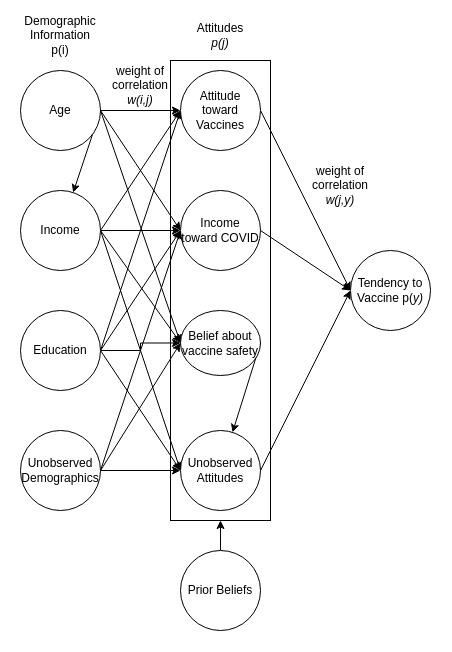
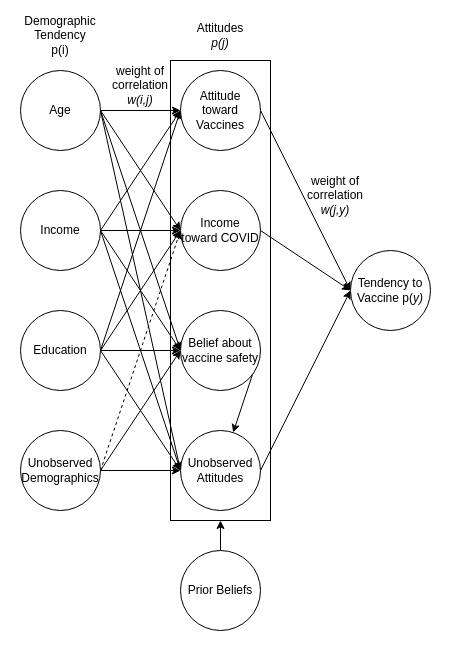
- <mxCell id="25" value="Demographic Information p(i)" style="text;html=1;align=center;verticalAlign=middle;whiteSpace=wrap;rounded=0;" parent="1" vertex="1"><mxGeometry x="30" y="20" width="60" height="30" as="geometry" /></mxCell>
+ <mxCell id="25" value="Demographic Tendency p(i)" style="text;html=1;align=center;verticalAlign=middle;whiteSpace=wrap;rounded=0;" parent="1" vertex="1"><mxGeometry x="30" y="20" width="60" height="30" as="geometry" /></mxCell>
- <mxCell id="11" style="rounded=0;orthogonalLoop=1;jettySize=auto;html=1;exitX=1;exitY=0.5;exitDx=0;exitDy=0;" parent="1" source="12" target="7" edge="1"><mxGeometry relative="1" as="geometry" /></mxCell>
+ <mxCell id="11" style="rounded=0;orthogonalLoop=1;jettySize=auto;html=1;exitX=1;exitY=0.5;exitDx=0;exitDy=0;entryX=0;entryY=0.5;entryDx=0;entryDy=0;" parent="1" source="12" target="32" edge="1"><mxGeometry relative="1" as="geometry" /></mxCell>
- <mxCell id="34" value="weight of correlation &lt;i&gt;w(j,y)&lt;/i&gt;" style="text;html=1;align=center;verticalAlign=middle;whiteSpace=wrap;rounded=0;" parent="1" vertex="1"><mxGeometry x="310" y="170" width="60" height="30" as="geometry" /></mxCell>
+ <mxCell id="34" value="weight of correlation &lt;i&gt;w(j,y)&lt;/i&gt;" style="text;html=1;align=center;verticalAlign=middle;whiteSpace=wrap;rounded=0;" parent="1" vertex="1"><mxGeometry x="305" y="180" width="60" height="30" as="geometry" /></mxCell>
- <mxCell id="23" value="Belief about vaccine safety" style="ellipse;whiteSpace=wrap;html=1;aspect=fixed;" parent="1" vertex="1"><mxGeometry x="180" y="310" width="80" height="65" as="geometry" /></mxCell>
+ <mxCell id="23" value="Belief about vaccine safety" style="ellipse;whiteSpace=wrap;html=1;aspect=fixed;" parent="1" vertex="1"><mxGeometry x="180" y="310" width="80" height="80" as="geometry" /></mxCell>
- <mxCell id="29" style="rounded=0;orthogonalLoop=1;jettySize=auto;html=1;exitX=1;exitY=0.5;exitDx=0;exitDy=0;entryX=0;entryY=0.5;entryDx=0;entryDy=0;" parent="1" source="30" target="21" edge="1"><mxGeometry relative="1" as="geometry" /></mxCell>
+ <mxCell id="29" style="rounded=0;orthogonalLoop=1;jettySize=auto;html=1;exitX=1;exitY=0.5;exitDx=0;exitDy=0;entryX=0;entryY=0.5;entryDx=0;entryDy=0;dashed=1;" parent="1" source="30" target="21" edge="1"><mxGeometry relative="1" as="geometry" /></mxCell>
